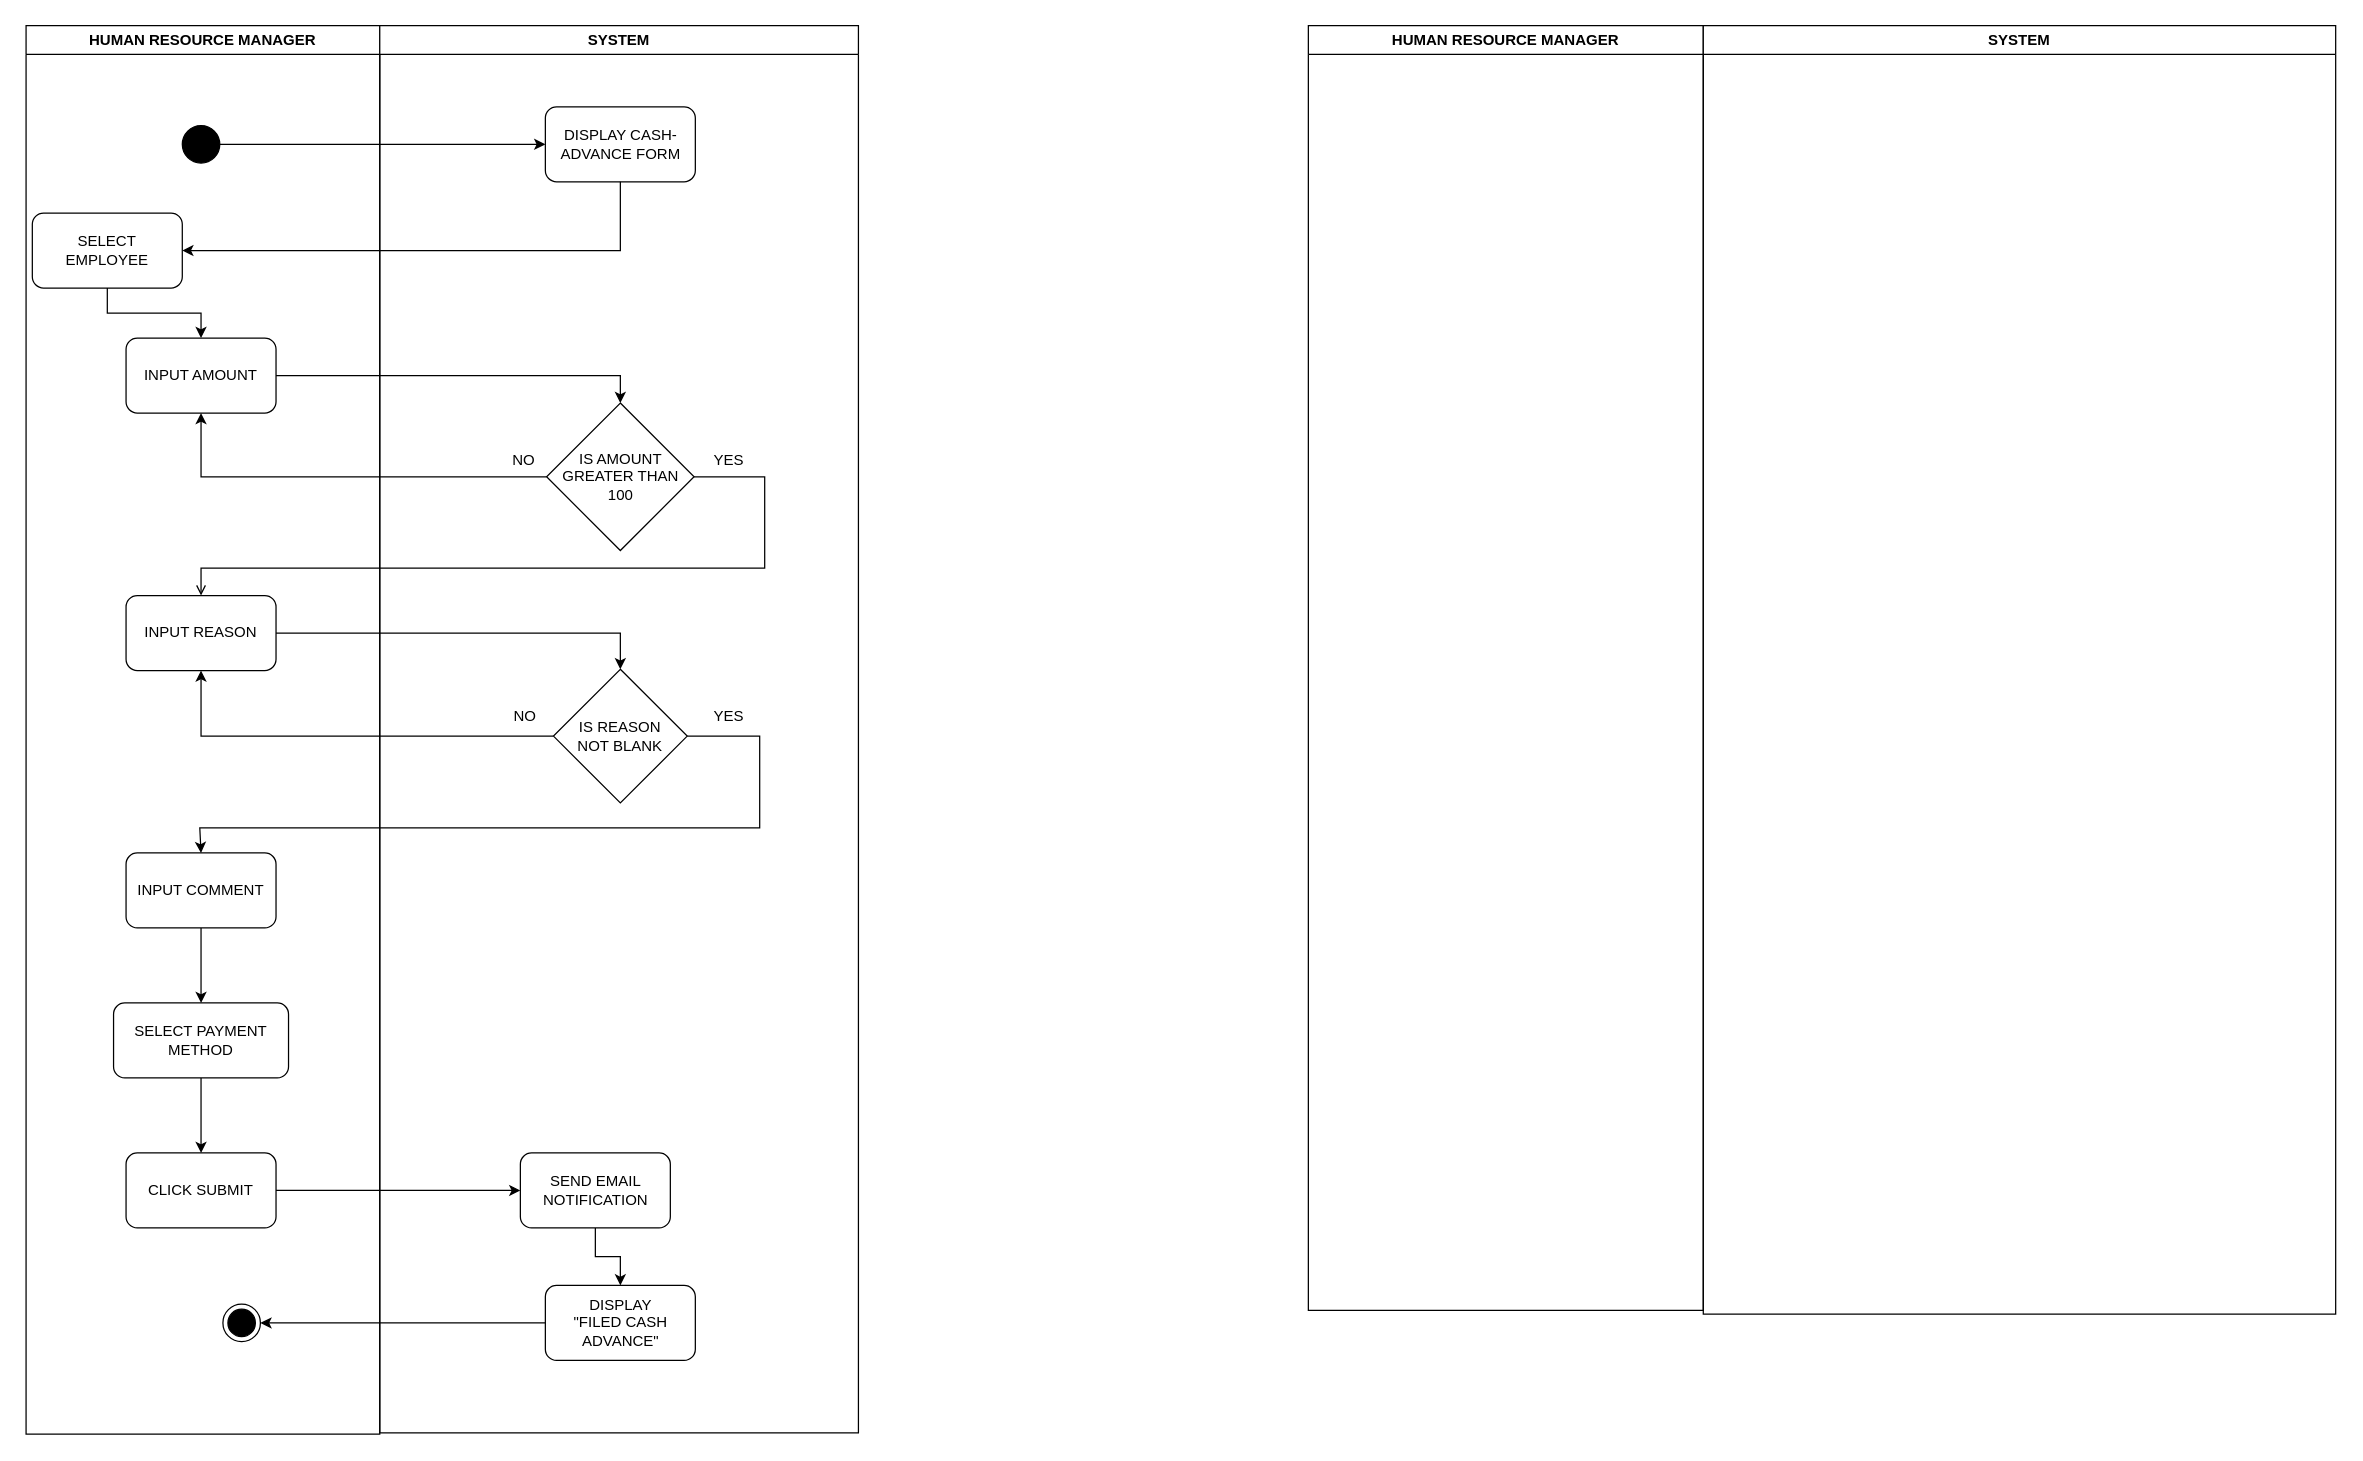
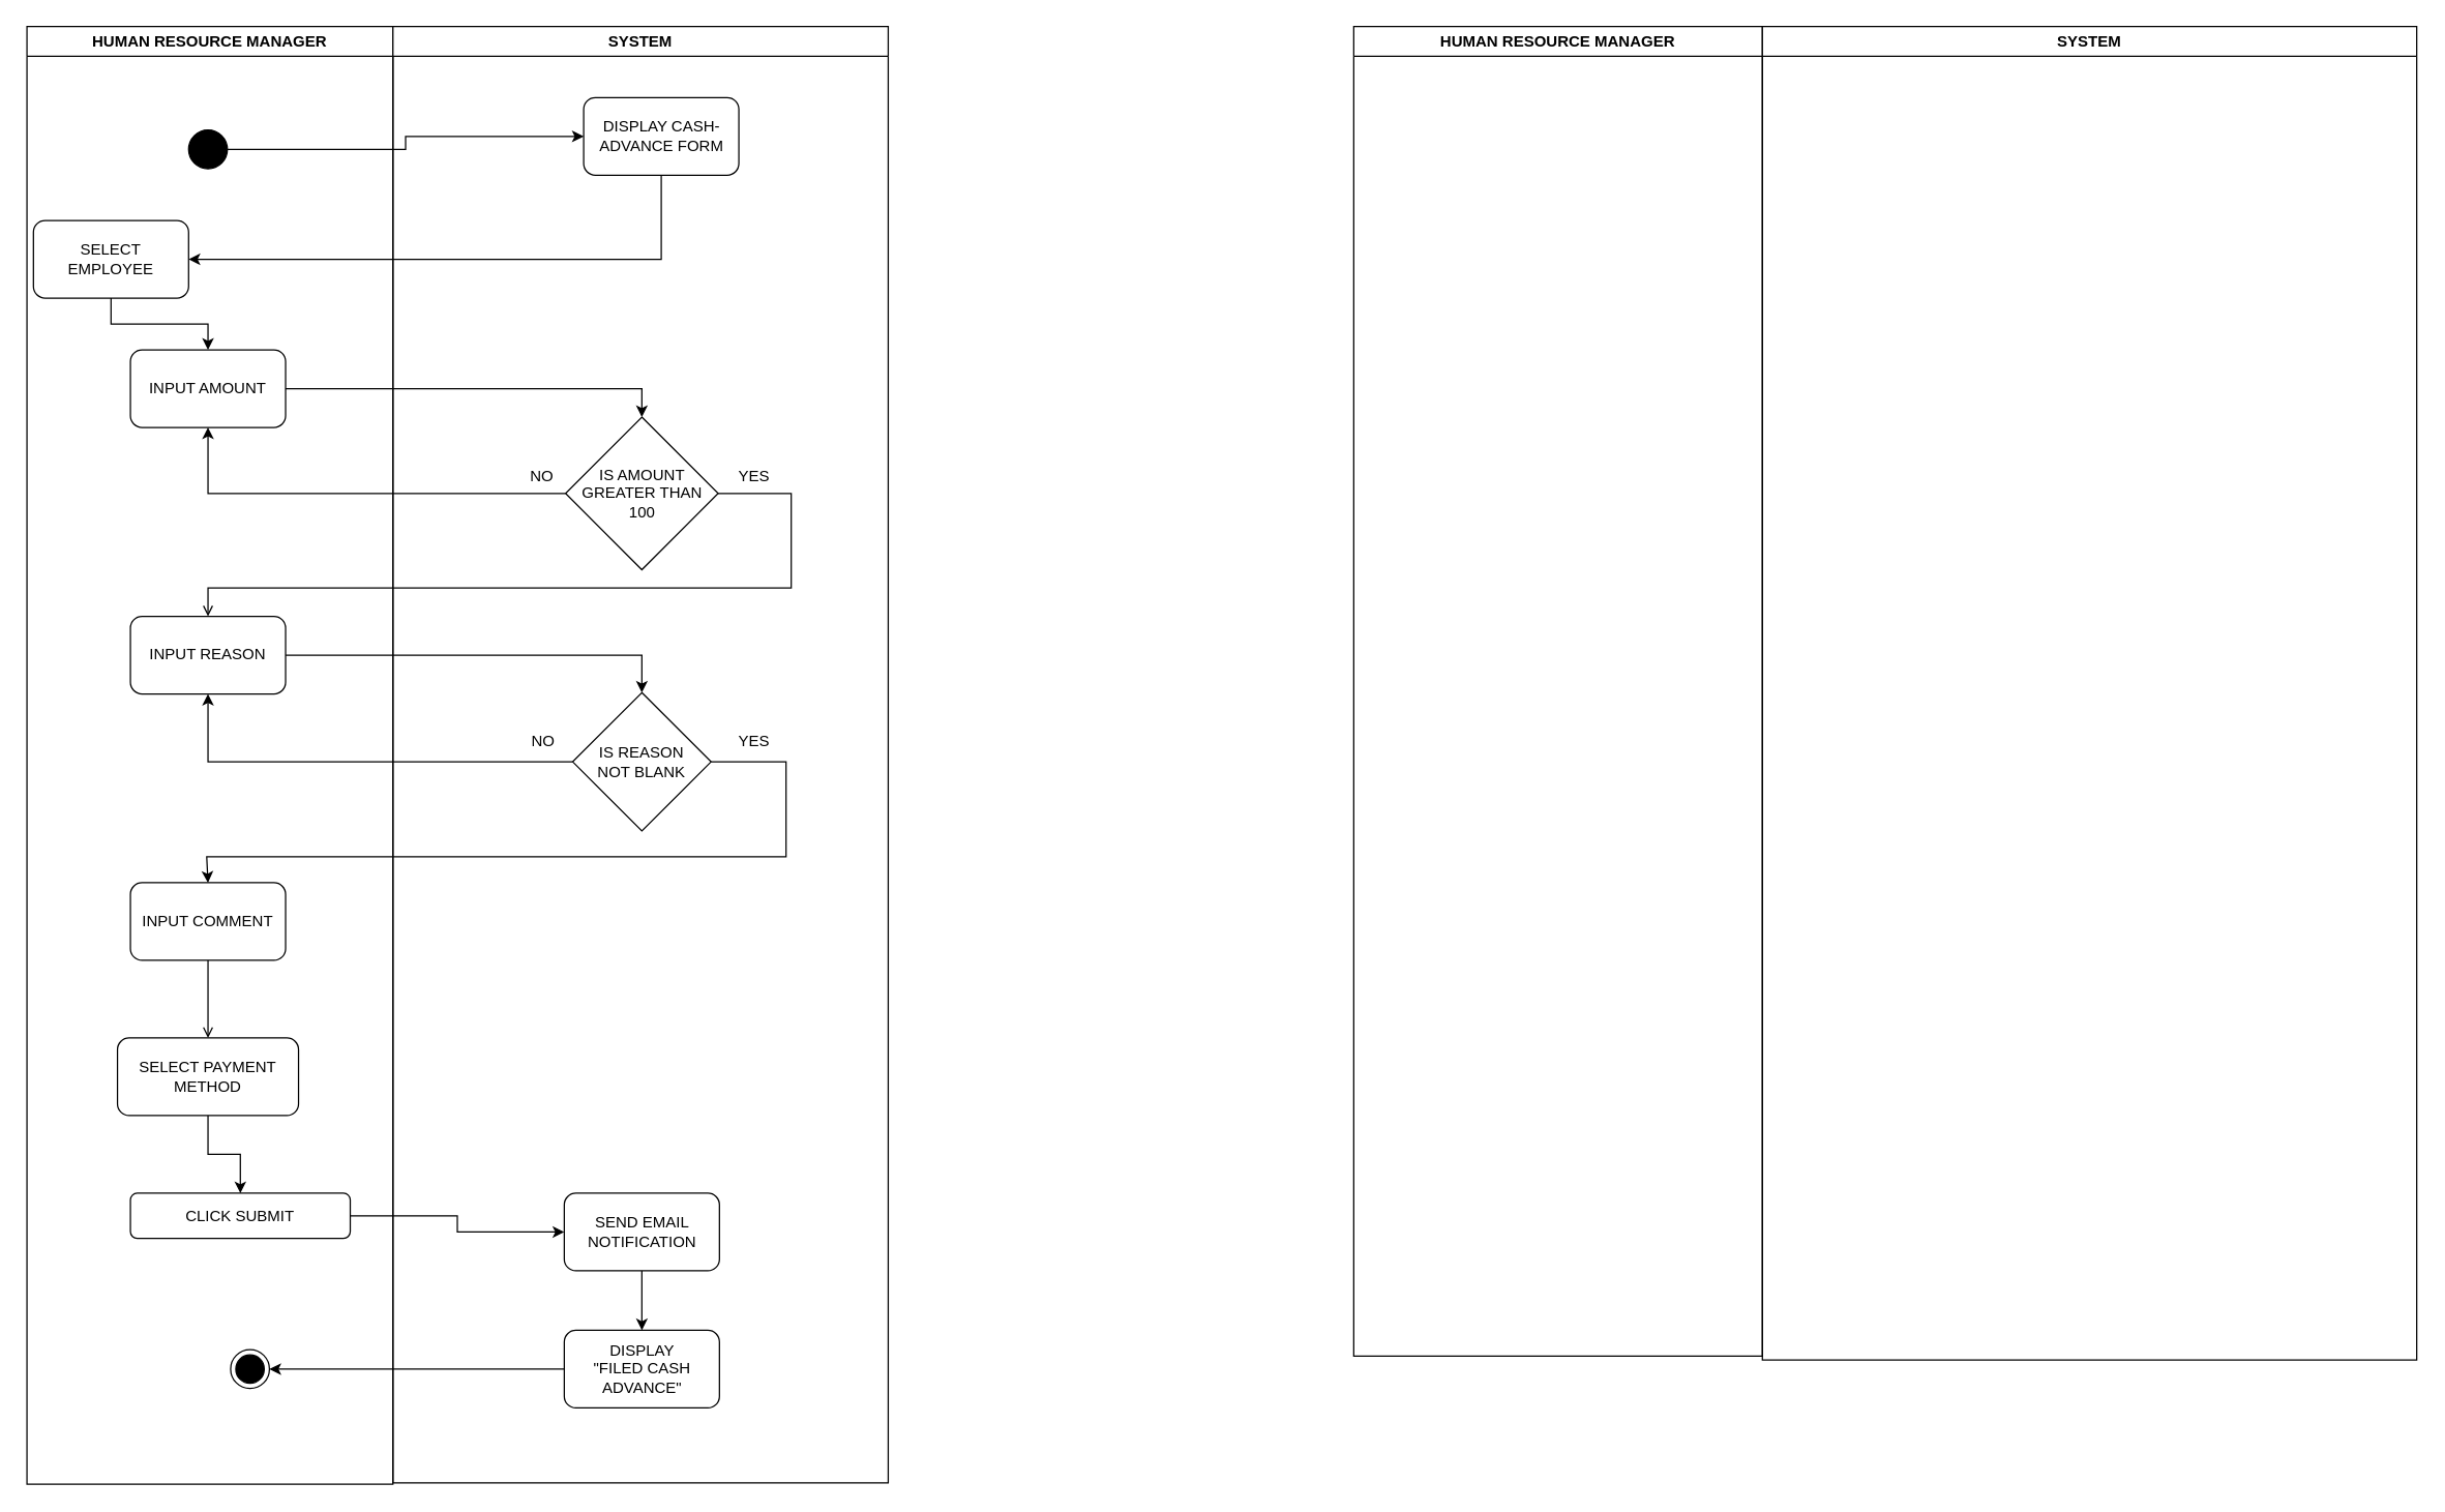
- <mxCell id="12" value="DISPLAY CASH-ADVANCE FORM" style="rounded=1;whiteSpace=wrap;html=1;" parent="11" vertex="1"><mxGeometry x="132.5" y="65" width="120" height="60" as="geometry" /></mxCell>
+ <mxCell id="12" value="DISPLAY CASH-ADVANCE FORM" style="rounded=1;whiteSpace=wrap;html=1;" parent="11" vertex="1"><mxGeometry x="147.5" y="55" width="120" height="60" as="geometry" /></mxCell>
- <mxCell id="8" style="edgeStyle=orthogonalEdgeStyle;html=1;exitX=0.5;exitY=1;exitDx=0;exitDy=0;entryX=0.5;entryY=0;entryDx=0;entryDy=0;rounded=0;" edge="1" parent="2" source="9" target="10"><mxGeometry relative="1" as="geometry" /></mxCell>
+ <mxCell id="8" style="edgeStyle=orthogonalEdgeStyle;html=1;exitX=0.5;exitY=1;exitDx=0;exitDy=0;entryX=0.5;entryY=0;entryDx=0;entryDy=0;rounded=0;endArrow=open;" edge="1" parent="2" source="9" target="10"><mxGeometry relative="1" as="geometry" /></mxCell>
- <mxCell id="30" value="CLICK SUBMIT" style="rounded=1;whiteSpace=wrap;html=1;" parent="1" vertex="1"><mxGeometry x="100" y="922" width="120" height="60" as="geometry" /></mxCell>
+ <mxCell id="30" value="CLICK SUBMIT" style="rounded=1;whiteSpace=wrap;html=1;" parent="1" vertex="1"><mxGeometry x="100" y="922" width="170" height="35" as="geometry" /></mxCell>
- <mxCell id="31" value="SEND EMAIL&lt;br&gt;NOTIFICATION" style="rounded=1;whiteSpace=wrap;html=1;" parent="1" vertex="1"><mxGeometry x="415.5" y="922" width="120" height="60" as="geometry" /></mxCell>
+ <mxCell id="31" value="SEND EMAIL&lt;br&gt;NOTIFICATION" style="rounded=1;whiteSpace=wrap;html=1;" parent="1" vertex="1"><mxGeometry x="435.5" y="922" width="120" height="60" as="geometry" /></mxCell>
